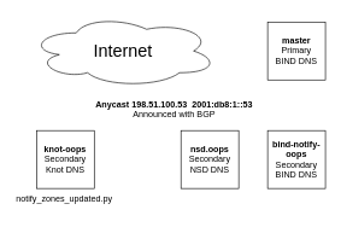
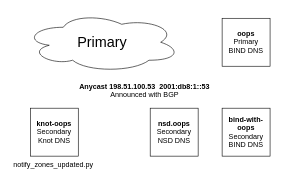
- <mxCell id="2" value="&lt;font style=&quot;font-size: 24px;&quot;&gt;Internet&lt;/font&gt;" style="ellipse;shape=cloud;whiteSpace=wrap;html=1;" parent="1" vertex="1"><mxGeometry x="40" y="20" width="260" height="100" as="geometry" /></mxCell>
+ <mxCell id="2" value="&lt;font style=&quot;font-size: 24px;&quot;&gt;Primary&lt;/font&gt;" style="ellipse;shape=cloud;whiteSpace=wrap;html=1;" parent="1" vertex="1"><mxGeometry x="40" y="20" width="260" height="100" as="geometry" /></mxCell>
- <mxCell id="7" value="&lt;b&gt;master&lt;/b&gt;&lt;br&gt;Primary&lt;br&gt;BIND DNS" style="whiteSpace=wrap;html=1;aspect=fixed;" parent="1" vertex="1"><mxGeometry x="370" y="30" width="80" height="80" as="geometry" /></mxCell>
+ <mxCell id="7" value="&lt;b&gt;oops&lt;/b&gt;&lt;br&gt;Primary&lt;br&gt;BIND DNS" style="whiteSpace=wrap;html=1;aspect=fixed;" parent="1" vertex="1"><mxGeometry x="370" y="30" width="80" height="80" as="geometry" /></mxCell>
- <mxCell id="5" value="&lt;b&gt;bind-notify-oops&lt;/b&gt;&lt;br&gt;Secondary&lt;br&gt;BIND DNS" style="whiteSpace=wrap;html=1;aspect=fixed;" parent="1" vertex="1"><mxGeometry x="370" y="180" width="80" height="80" as="geometry" /></mxCell>
+ <mxCell id="5" value="&lt;b&gt;bind-with-oops&lt;/b&gt;&lt;br&gt;Secondary&lt;br&gt;BIND DNS" style="whiteSpace=wrap;html=1;aspect=fixed;" parent="1" vertex="1"><mxGeometry x="370" y="180" width="80" height="80" as="geometry" /></mxCell>
